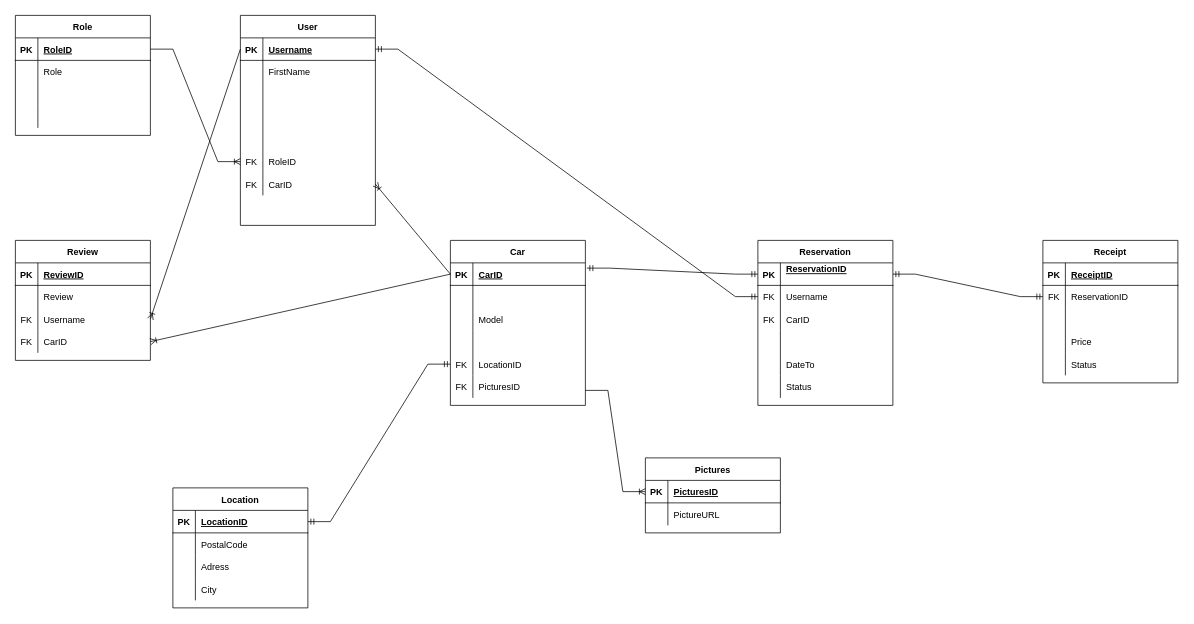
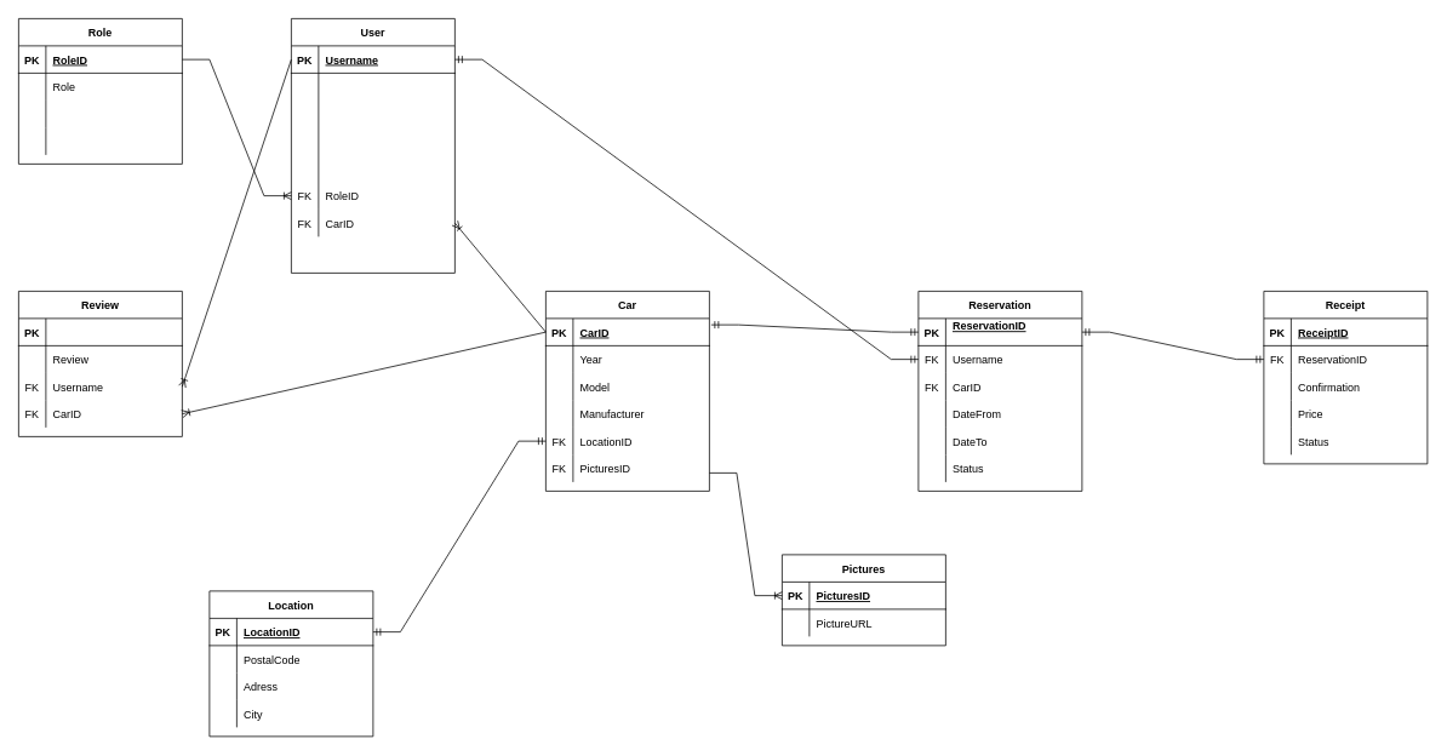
- <mxCell id="8" value="FirstName" style="shape=partialRectangle;connectable=0;fillColor=none;top=0;left=0;bottom=0;right=0;align=left;spacingLeft=6;overflow=hidden;fontColor=default;strokeColor=default;" parent="6" vertex="1"><mxGeometry x="30" width="150" height="30" as="geometry"><mxRectangle width="150" height="30" as="alternateBounds" /></mxGeometry></mxCell>
- <mxCell id="91" value="ReviewID" style="shape=partialRectangle;connectable=0;fillColor=none;top=0;left=0;bottom=0;right=0;align=left;spacingLeft=6;fontStyle=5;overflow=hidden;fontColor=default;strokeColor=default;" parent="89" vertex="1"><mxGeometry x="30" width="150" height="30" as="geometry"><mxRectangle width="150" height="30" as="alternateBounds" /></mxGeometry></mxCell>
+ <mxCell id="40" value="Year" style="shape=partialRectangle;connectable=0;fillColor=none;top=0;left=0;bottom=0;right=0;align=left;spacingLeft=6;overflow=hidden;fontColor=default;strokeColor=default;" parent="38" vertex="1"><mxGeometry x="30" width="150" height="30" as="geometry"><mxRectangle width="150" height="30" as="alternateBounds" /></mxGeometry></mxCell>
+ <mxCell id="81" value="Confirmation" style="shape=partialRectangle;connectable=0;fillColor=none;top=0;left=0;bottom=0;right=0;align=left;spacingLeft=6;overflow=hidden;fontColor=default;strokeColor=default;" parent="79" vertex="1"><mxGeometry x="30" width="150" height="30" as="geometry"><mxRectangle width="150" height="30" as="alternateBounds" /></mxGeometry></mxCell>
+ <mxCell id="46" value="Manufacturer" style="shape=partialRectangle;connectable=0;fillColor=none;top=0;left=0;bottom=0;right=0;align=left;spacingLeft=6;overflow=hidden;fontColor=default;strokeColor=default;" parent="44" vertex="1"><mxGeometry x="30" width="150" height="30" as="geometry"><mxRectangle width="150" height="30" as="alternateBounds" /></mxGeometry></mxCell>
+ <mxCell id="65" value="DateFrom" style="shape=partialRectangle;connectable=0;fillColor=none;top=0;left=0;bottom=0;right=0;align=left;spacingLeft=6;overflow=hidden;fontColor=default;strokeColor=default;" parent="63" vertex="1"><mxGeometry x="30" width="150" height="30" as="geometry"><mxRectangle width="150" height="30" as="alternateBounds" /></mxGeometry></mxCell>
